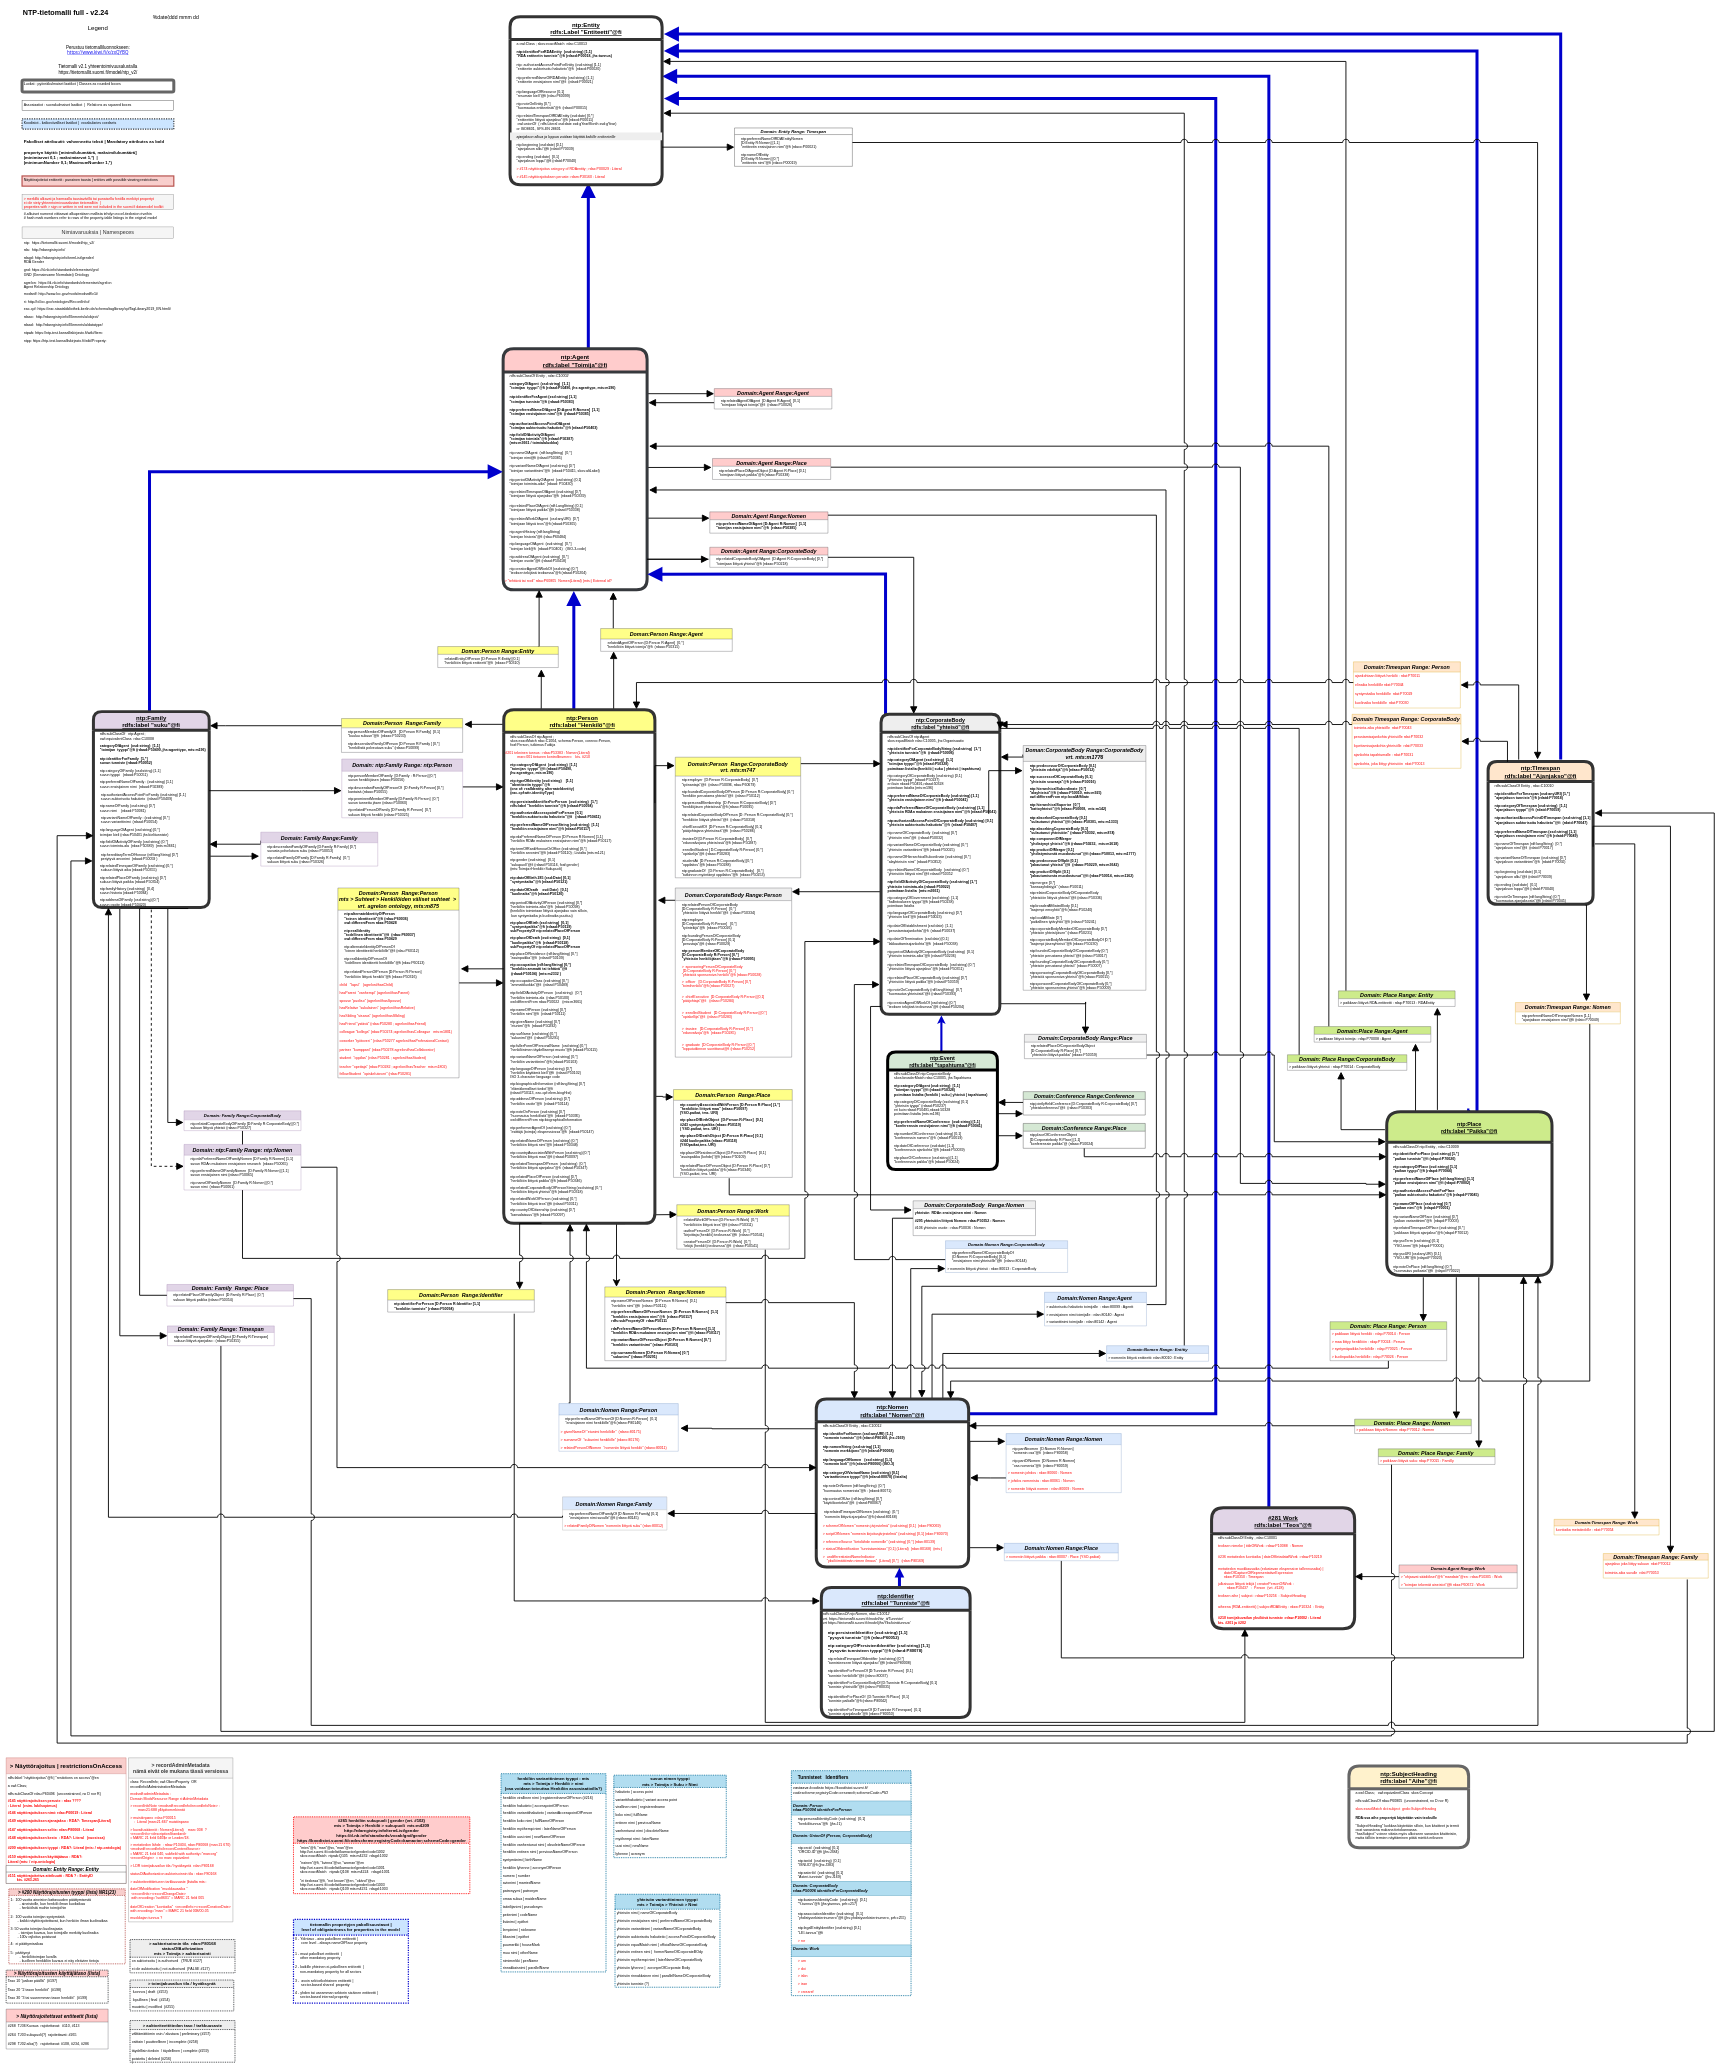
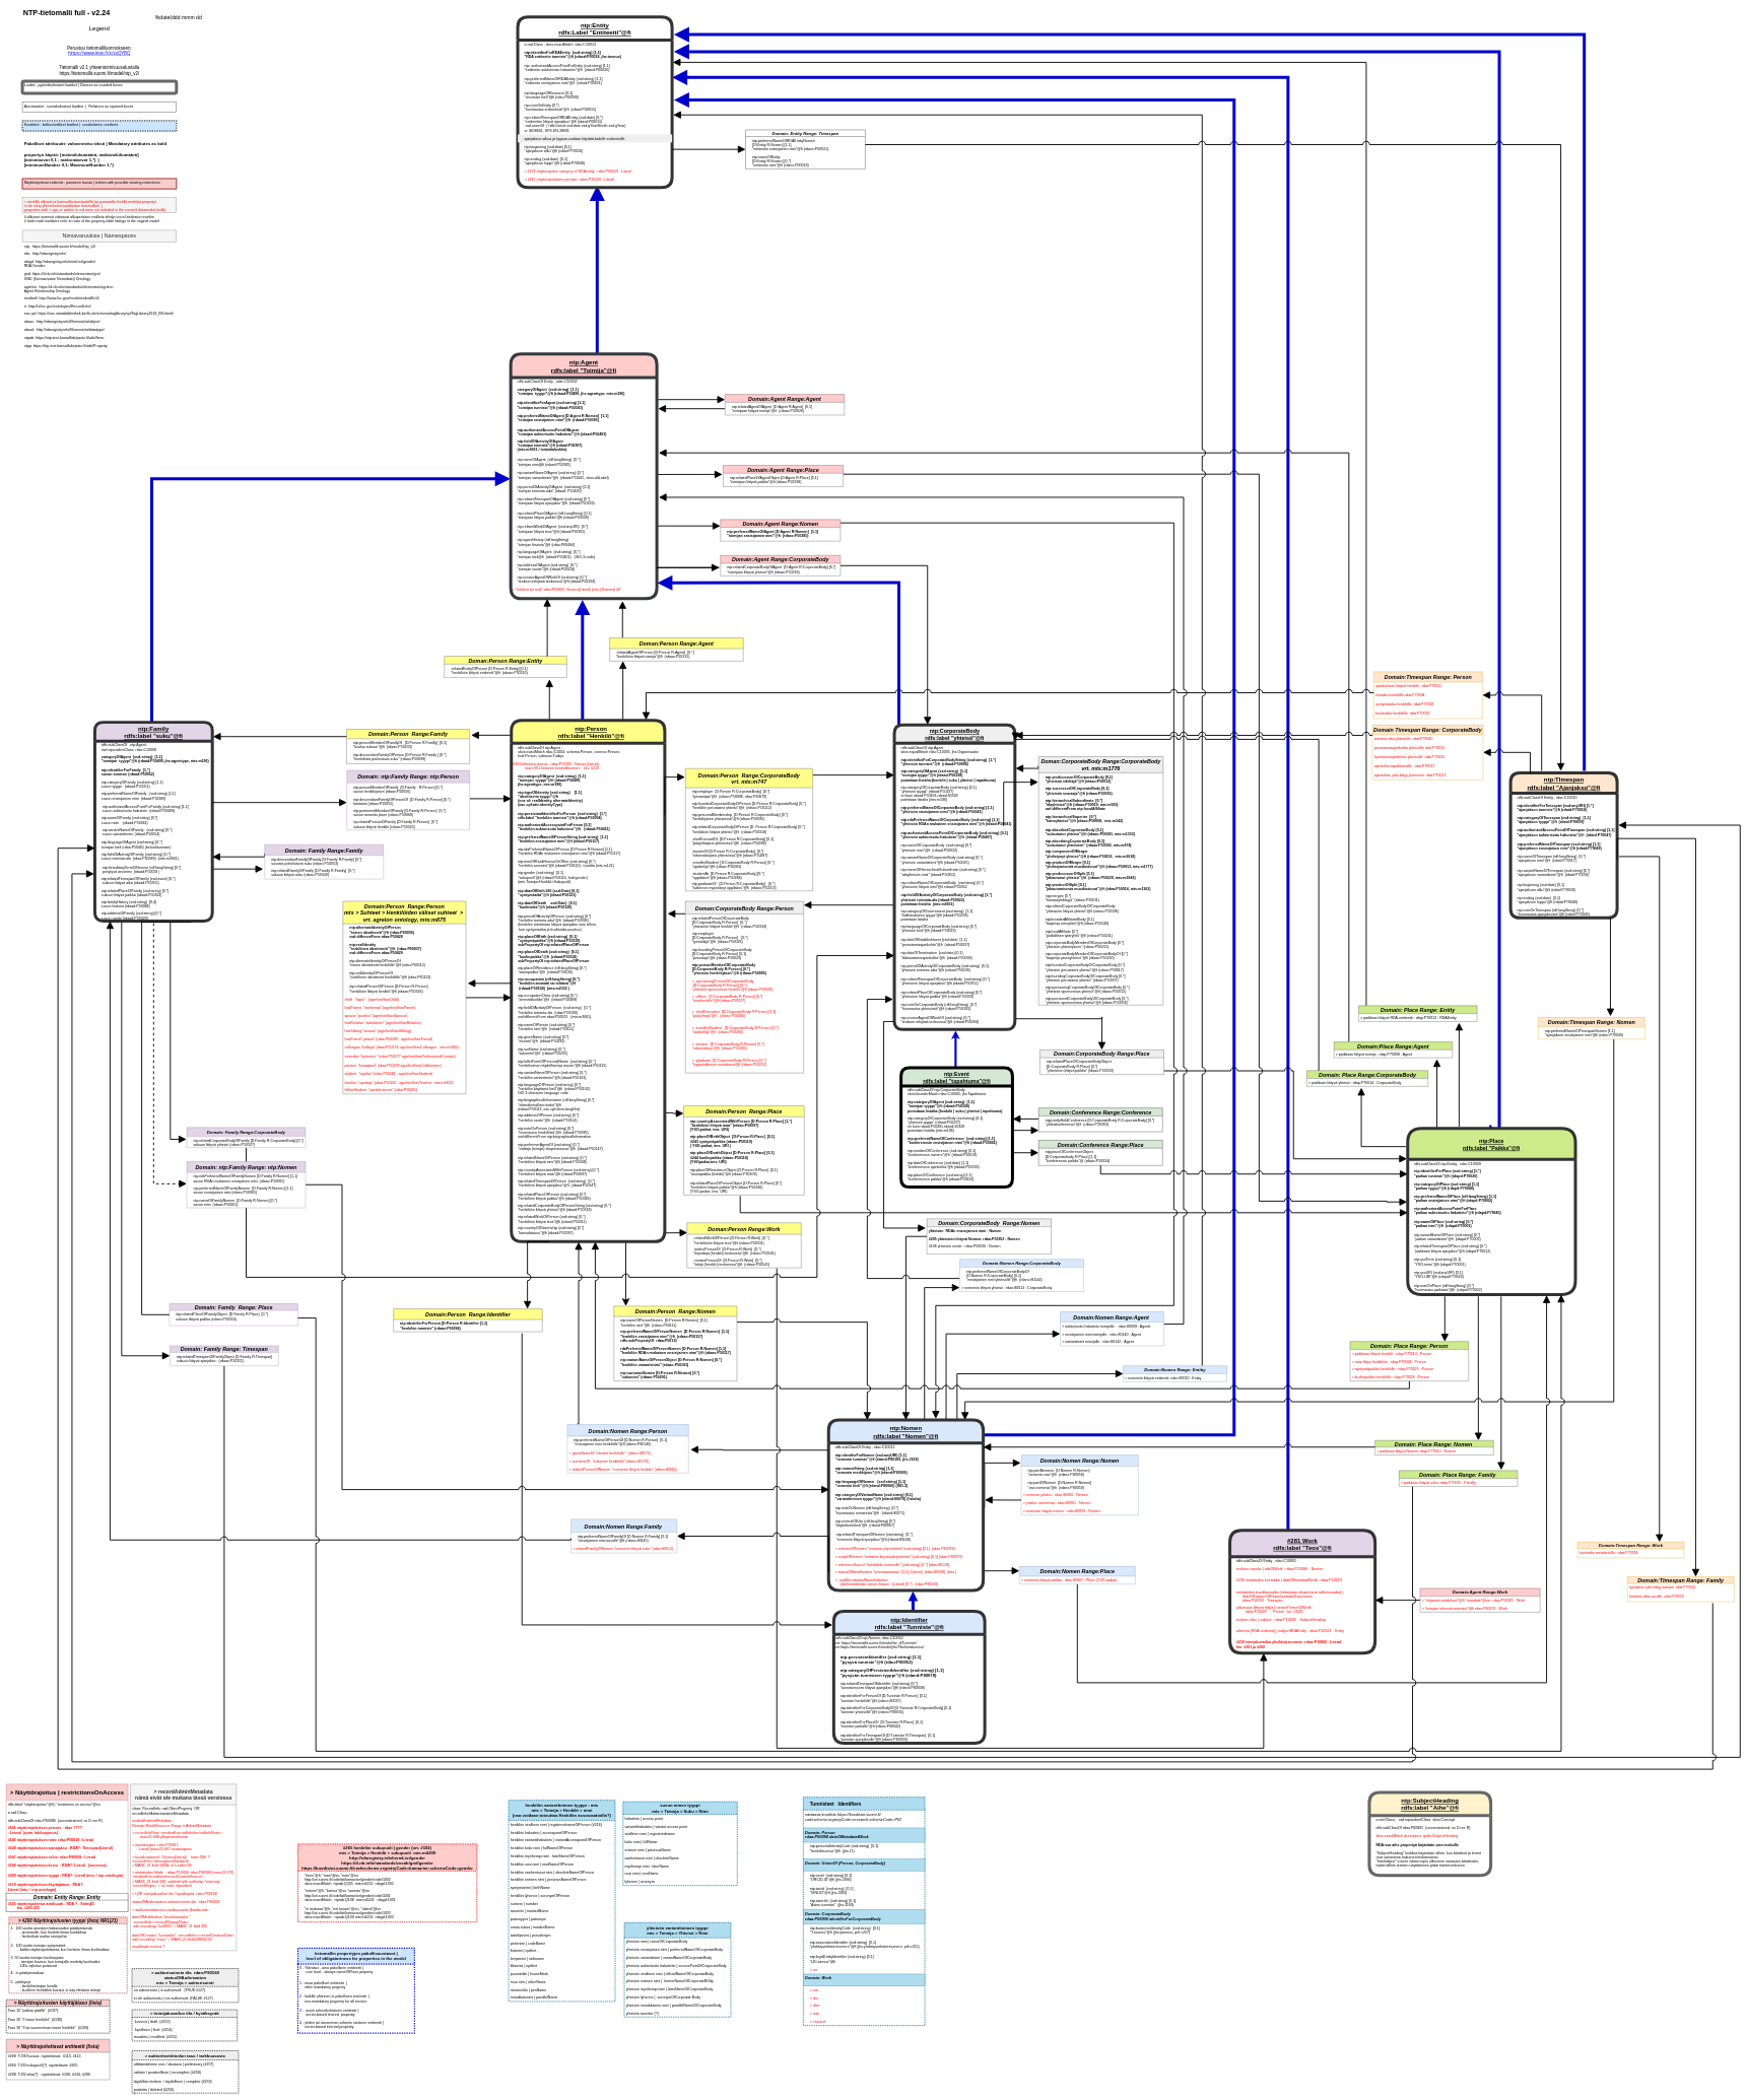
- <mxCell id="354" value="ntp:relatedTimespanOfFamily (xsd:string) [0,*]&#10; sukuun liittyvä aika (rdaad:P50355)" style="text;strokeColor=none;fillColor=none;align=left;verticalAlign=top;spacingLeft=20;spacingRight=4;overflow=hidden;rotatable=0;points=[[0,0.5],[1,0.5]];portConstraint=eastwest;fontStyle=0;" parent="342" vertex="1"><mxGeometry y="501" width="386" height="38" as="geometry" /></mxCell>
+ <mxCell id="354" value="ntp:relatedTimespanOfFamily (xsd:avoin) [0,*]&#10; sukuun liittyvä aika (rdaad:P50355)" style="text;strokeColor=none;fillColor=none;align=left;verticalAlign=top;spacingLeft=20;spacingRight=4;overflow=hidden;rotatable=0;points=[[0,0.5],[1,0.5]];portConstraint=eastwest;fontStyle=0;" parent="342" vertex="1"><mxGeometry y="501" width="386" height="38" as="geometry" /></mxCell>
- <mxCell id="508" value="ntp:rdaPreferredNameOfFamilyNomen [D:Family R:Nomen] [1,1]&#10;suvun RDAn mukainen ensisjainen research  (rdaao:P50065)" style="text;strokeColor=none;fillColor=none;spacingLeft=20;spacingRight=4;overflow=hidden;rotatable=0;points=[[0,0.5],[1,0.5]];portConstraint=eastwest;fontSize=12;" parent="507" vertex="1"><mxGeometry y="36" width="390" height="39" as="geometry" /></mxCell>
+ <mxCell id="508" value="ntp:rdaPreferredNameOfFamilyNomen [D:Family R:Nomen] [1,1]&#10;suvun RDAn mukainen ensisjainen nimi  (rdaao:P50065)" style="text;strokeColor=none;fillColor=none;spacingLeft=20;spacingRight=4;overflow=hidden;rotatable=0;points=[[0,0.5],[1,0.5]];portConstraint=eastwest;fontSize=12;" parent="507" vertex="1"><mxGeometry y="36" width="390" height="39" as="geometry" /></mxCell>
- <mxCell id="262" value="Domain: Person  &#10;rdaa:P50094 identiferForPerson" style="text;spacingLeft=4;spacingRight=4;overflow=hidden;rotatable=0;points=[[0,0.5],[1,0.5]];portConstraint=eastwest;fontSize=13;fontStyle=3;fillColor=#b1ddf0;strokeColor=#10739e;" parent="260" vertex="1"><mxGeometry y="101" width="399" height="47" as="geometry" /></mxCell>
+ <mxCell id="262" value="Domain: Person  &#10;rdaa:P50094 dateOMetadatafWork" style="text;spacingLeft=4;spacingRight=4;overflow=hidden;rotatable=0;points=[[0,0.5],[1,0.5]];portConstraint=eastwest;fontSize=13;fontStyle=3;fillColor=#b1ddf0;strokeColor=#10739e;" parent="260" vertex="1"><mxGeometry y="101" width="399" height="47" as="geometry" /></mxCell>
- <mxCell id="193" value="yhteisön equalMatch nimi | officialNameOfCorporateBody" style="text;strokeColor=none;fillColor=none;spacingLeft=4;spacingRight=4;overflow=hidden;rotatable=0;points=[[0,0.5],[1,0.5]];portConstraint=eastwest;fontSize=12;" parent="188" vertex="1"><mxGeometry y="154" width="350" height="26" as="geometry" /></mxCell>
+ <mxCell id="193" value="yhteisön virallinen nimi | officialNameOfCorporateBody" style="text;strokeColor=none;fillColor=none;spacingLeft=4;spacingRight=4;overflow=hidden;rotatable=0;points=[[0,0.5],[1,0.5]];portConstraint=eastwest;fontSize=12;" parent="188" vertex="1"><mxGeometry y="154" width="350" height="26" as="geometry" /></mxCell>
